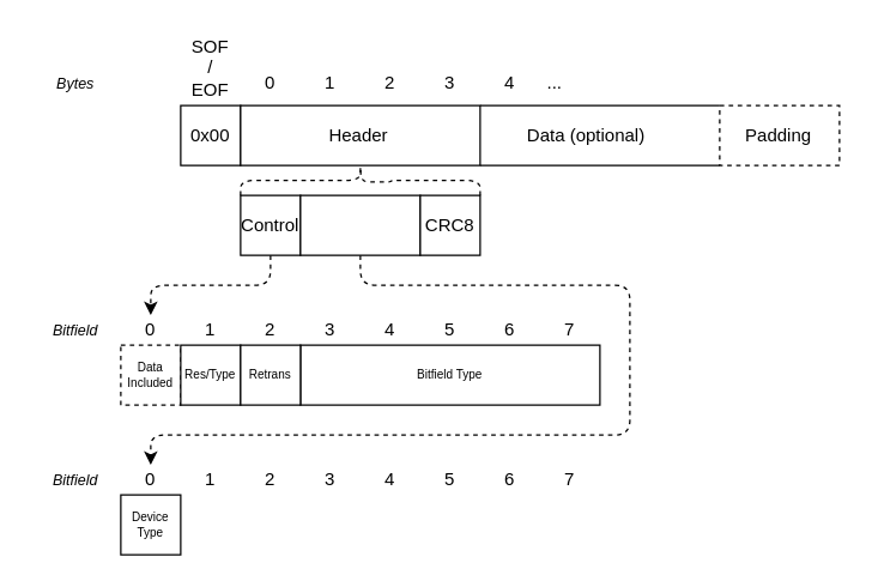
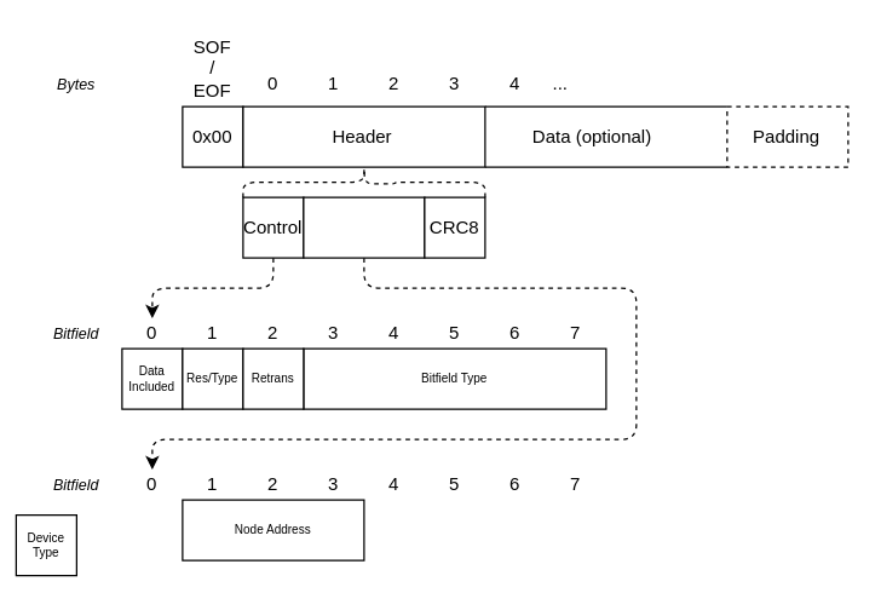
- <mxCell id="31" value="Data&lt;br&gt;Included" style="rounded=0;whiteSpace=wrap;html=1;fontSize=8;dashed=1;" vertex="1" parent="1"><mxGeometry x="80" y="230" width="40" height="40" as="geometry" /></mxCell>
+ <mxCell id="31" value="Data&lt;br&gt;Included" style="rounded=0;whiteSpace=wrap;html=1;fontSize=8;" vertex="1" parent="1"><mxGeometry x="80" y="230" width="40" height="40" as="geometry" /></mxCell>
- <mxCell id="45" value="Device Type" style="rounded=0;whiteSpace=wrap;html=1;fontSize=8;" vertex="1" parent="1"><mxGeometry x="80" y="330" width="40" height="40" as="geometry" /></mxCell>
+ <mxCell id="45" value="Device Type" style="rounded=0;whiteSpace=wrap;html=1;fontSize=8;" vertex="1" parent="1"><mxGeometry x="10" y="340" width="40" height="40" as="geometry" /></mxCell>
+ <mxCell id="46" value="Node Address" style="rounded=0;whiteSpace=wrap;html=1;fontSize=8;" vertex="1" parent="1"><mxGeometry x="120" y="330" width="120" height="40" as="geometry" /></mxCell>
